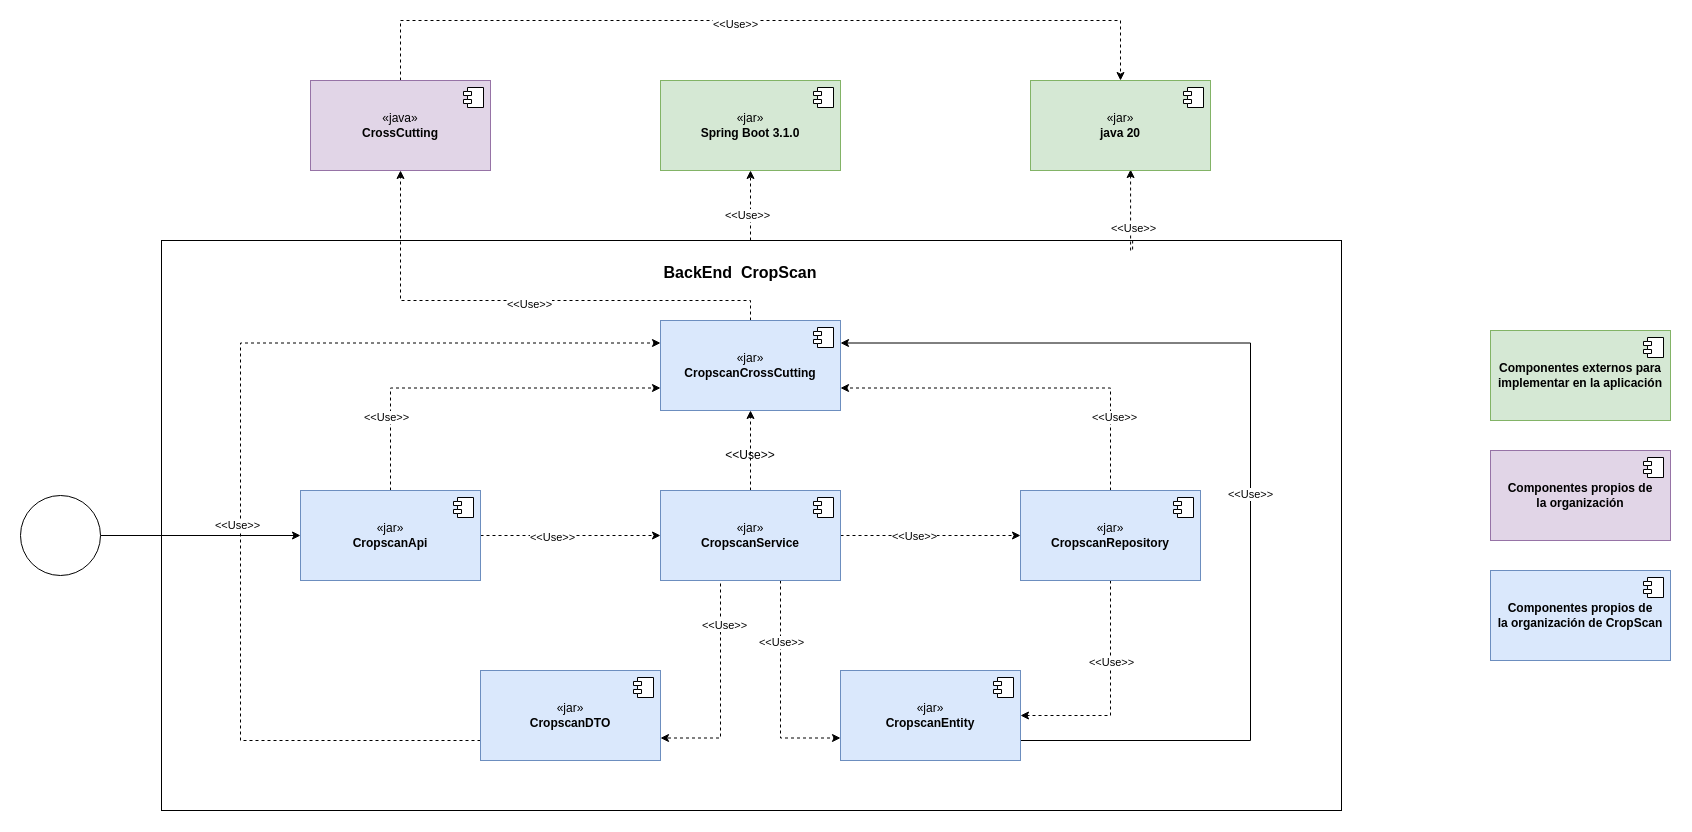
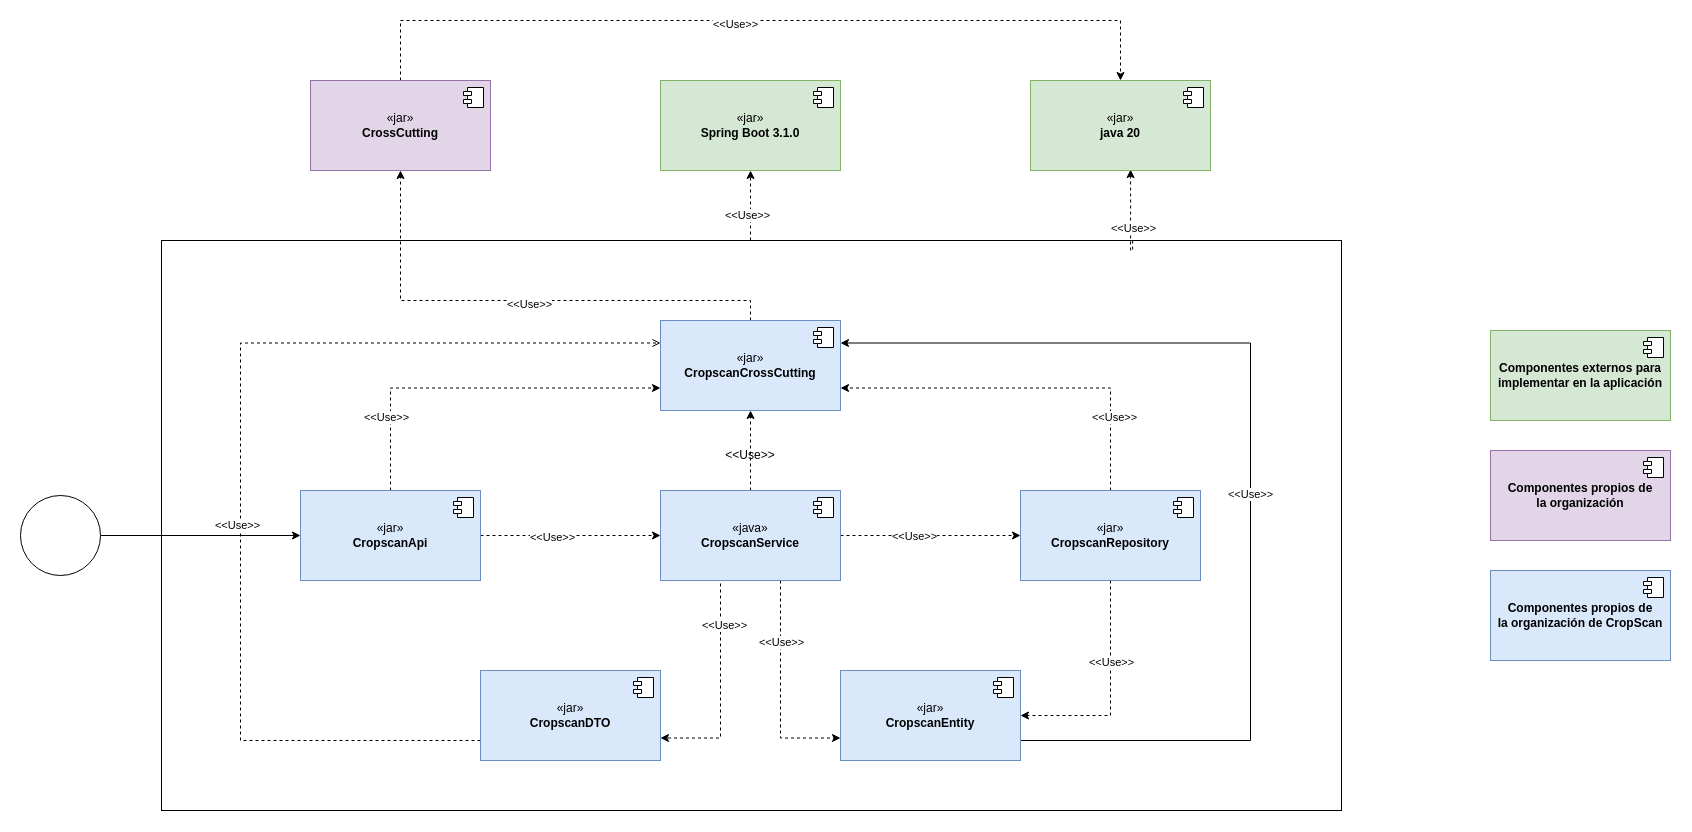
- <mxCell id="44" value="«java»&lt;br&gt;&lt;b&gt;CrossCutting&lt;/b&gt;" style="html=1;dropTarget=0;whiteSpace=wrap;fillColor=#e1d5e7;strokeColor=#9673a6;" parent="1" vertex="1"><mxGeometry x="310" y="80" width="180" height="90" as="geometry" /></mxCell>
+ <mxCell id="44" value="«jar»&lt;br&gt;&lt;b&gt;CrossCutting&lt;/b&gt;" style="html=1;dropTarget=0;whiteSpace=wrap;fillColor=#e1d5e7;strokeColor=#9673a6;" parent="1" vertex="1"><mxGeometry x="310" y="80" width="180" height="90" as="geometry" /></mxCell>
- <mxCell id="41" value="&lt;font style=&quot;font-size: 16px;&quot;&gt;BackEnd&amp;nbsp; CropScan&lt;/font&gt;" style="text;html=1;strokeColor=none;fillColor=none;align=center;verticalAlign=middle;whiteSpace=wrap;rounded=0;fontStyle=1" parent="1" vertex="1"><mxGeometry x="660" y="257" width="160" height="30" as="geometry" /></mxCell>
- <mxCell id="25" style="edgeStyle=orthogonalEdgeStyle;rounded=0;orthogonalLoop=1;jettySize=auto;html=1;entryX=0;entryY=0.25;entryDx=0;entryDy=0;dashed=1;" parent="1" source="27" target="19" edge="1"><mxGeometry relative="1" as="geometry"><mxPoint x="190" y="310" as="targetPoint" /><Array as="points"><mxPoint x="240" y="740" /><mxPoint x="240" y="343" /></Array></mxGeometry></mxCell>
+ <mxCell id="25" style="edgeStyle=orthogonalEdgeStyle;rounded=0;orthogonalLoop=1;jettySize=auto;html=1;entryX=0;entryY=0.25;entryDx=0;entryDy=0;dashed=1;endArrow=open;" parent="1" source="27" target="19" edge="1"><mxGeometry relative="1" as="geometry"><mxPoint x="190" y="310" as="targetPoint" /><Array as="points"><mxPoint x="240" y="740" /><mxPoint x="240" y="343" /></Array></mxGeometry></mxCell>
- <mxCell id="15" value="«jar»&lt;br&gt;&lt;b&gt;CropscanService&lt;/b&gt;" style="html=1;dropTarget=0;whiteSpace=wrap;fillColor=#dae8fc;strokeColor=#6c8ebf;" parent="1" vertex="1"><mxGeometry x="660" y="490" width="180" height="90" as="geometry" /></mxCell>
+ <mxCell id="15" value="«java»&lt;br&gt;&lt;b&gt;CropscanService&lt;/b&gt;" style="html=1;dropTarget=0;whiteSpace=wrap;fillColor=#dae8fc;strokeColor=#6c8ebf;" parent="1" vertex="1"><mxGeometry x="660" y="490" width="180" height="90" as="geometry" /></mxCell>
